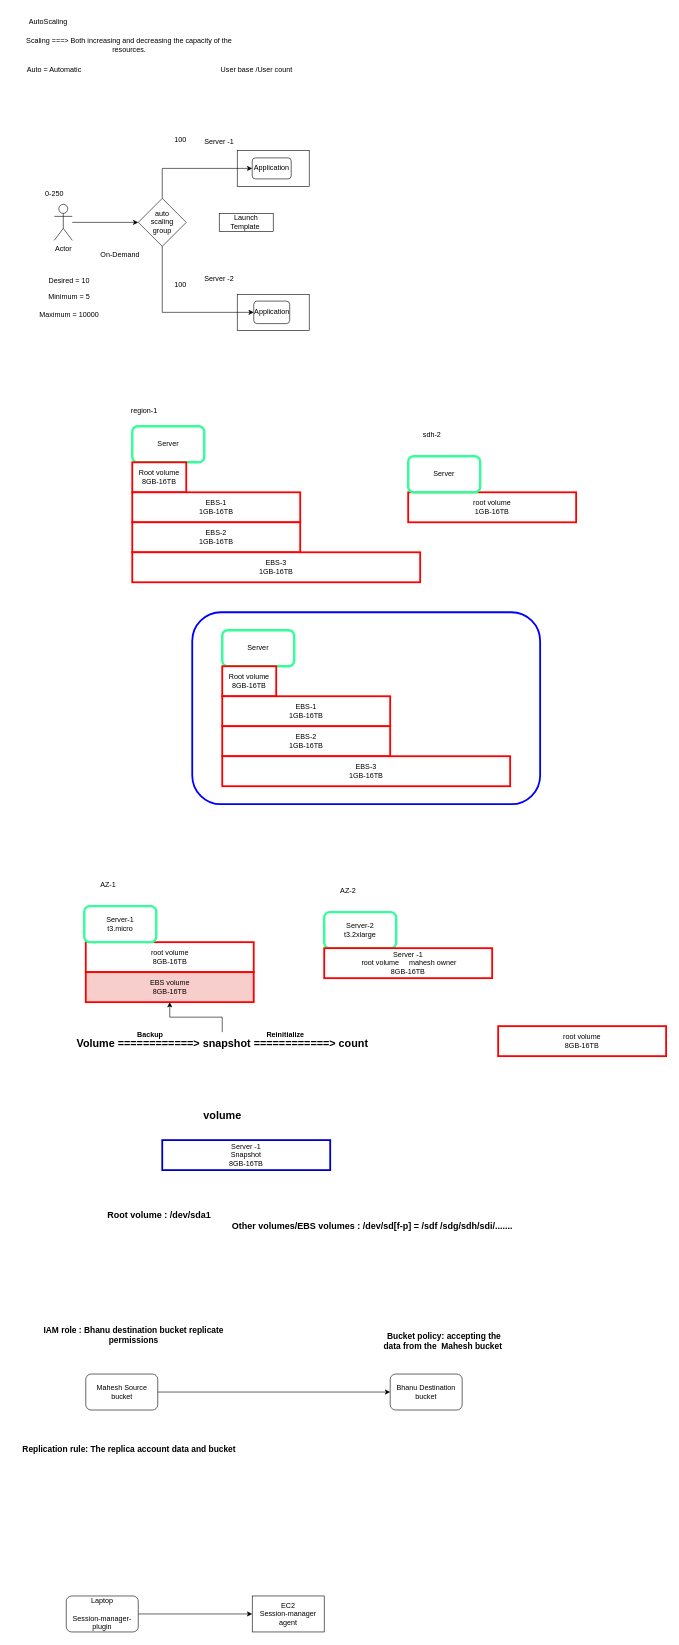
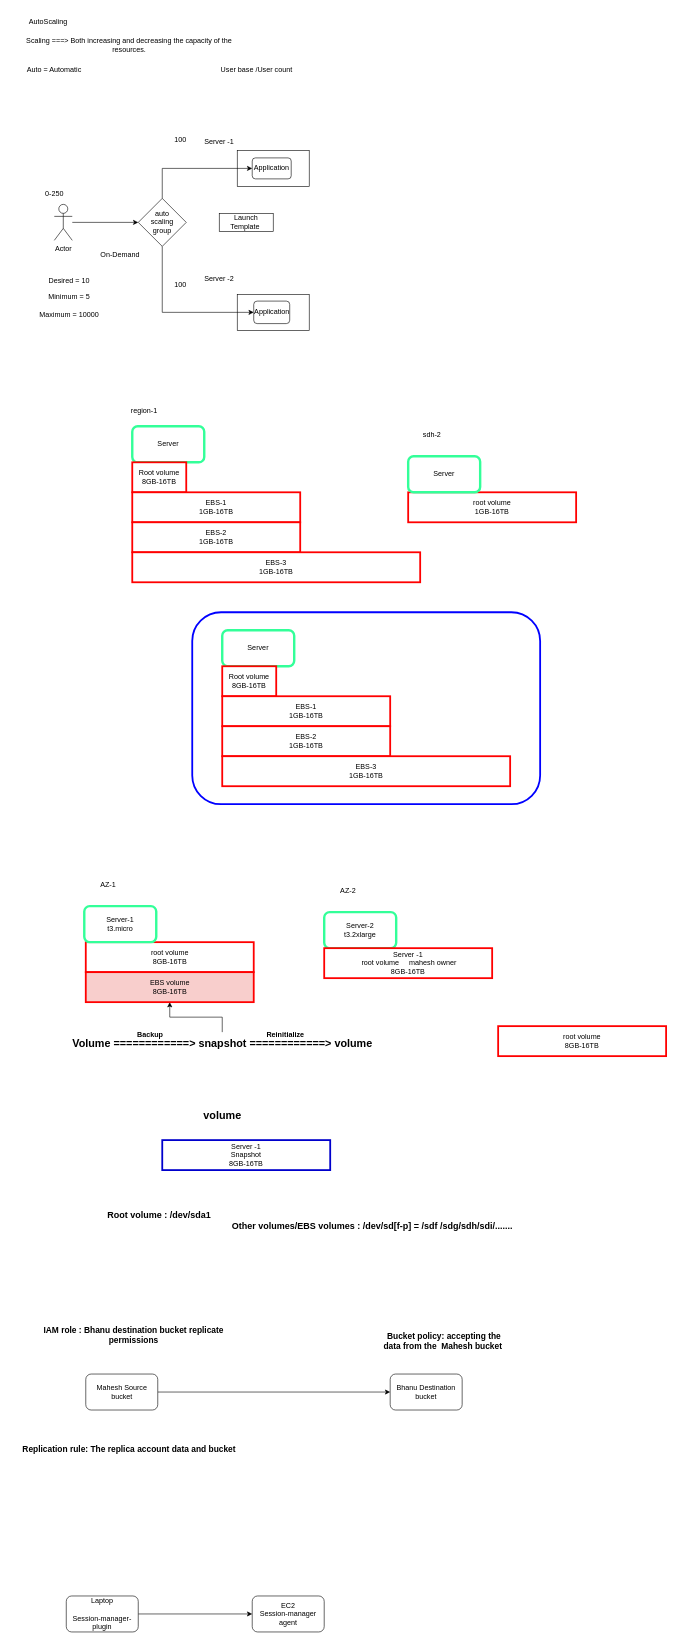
- <mxCell id="46" value="&lt;b&gt;&lt;font style=&quot;font-size: 18px;&quot;&gt;Volume ============&amp;gt; snapshot ============&amp;gt; count&lt;/font&gt;&lt;/b&gt;" style="text;html=1;align=center;verticalAlign=middle;resizable=0;points=[];autosize=1;strokeColor=none;fillColor=none;" parent="1" vertex="1"><mxGeometry x="110" y="1720" width="520" height="40" as="geometry" /></mxCell>
+ <mxCell id="46" value="&lt;b&gt;&lt;font style=&quot;font-size: 18px;&quot;&gt;Volume ============&amp;gt; snapshot ============&amp;gt; volume&lt;/font&gt;&lt;/b&gt;" style="text;html=1;align=center;verticalAlign=middle;resizable=0;points=[];autosize=1;strokeColor=none;fillColor=none;" parent="1" vertex="1"><mxGeometry x="110" y="1720" width="520" height="40" as="geometry" /></mxCell>
- <mxCell id="60" value="EC2&lt;br&gt;Session-manager agent" style="whiteSpace=wrap;html=1;rounded=0;" parent="1" vertex="1"><mxGeometry x="420" y="2660" width="120" height="60" as="geometry" /></mxCell>
+ <mxCell id="60" value="EC2&lt;br&gt;Session-manager agent" style="rounded=1;whiteSpace=wrap;html=1;" parent="1" vertex="1"><mxGeometry x="420" y="2660" width="120" height="60" as="geometry" /></mxCell>
